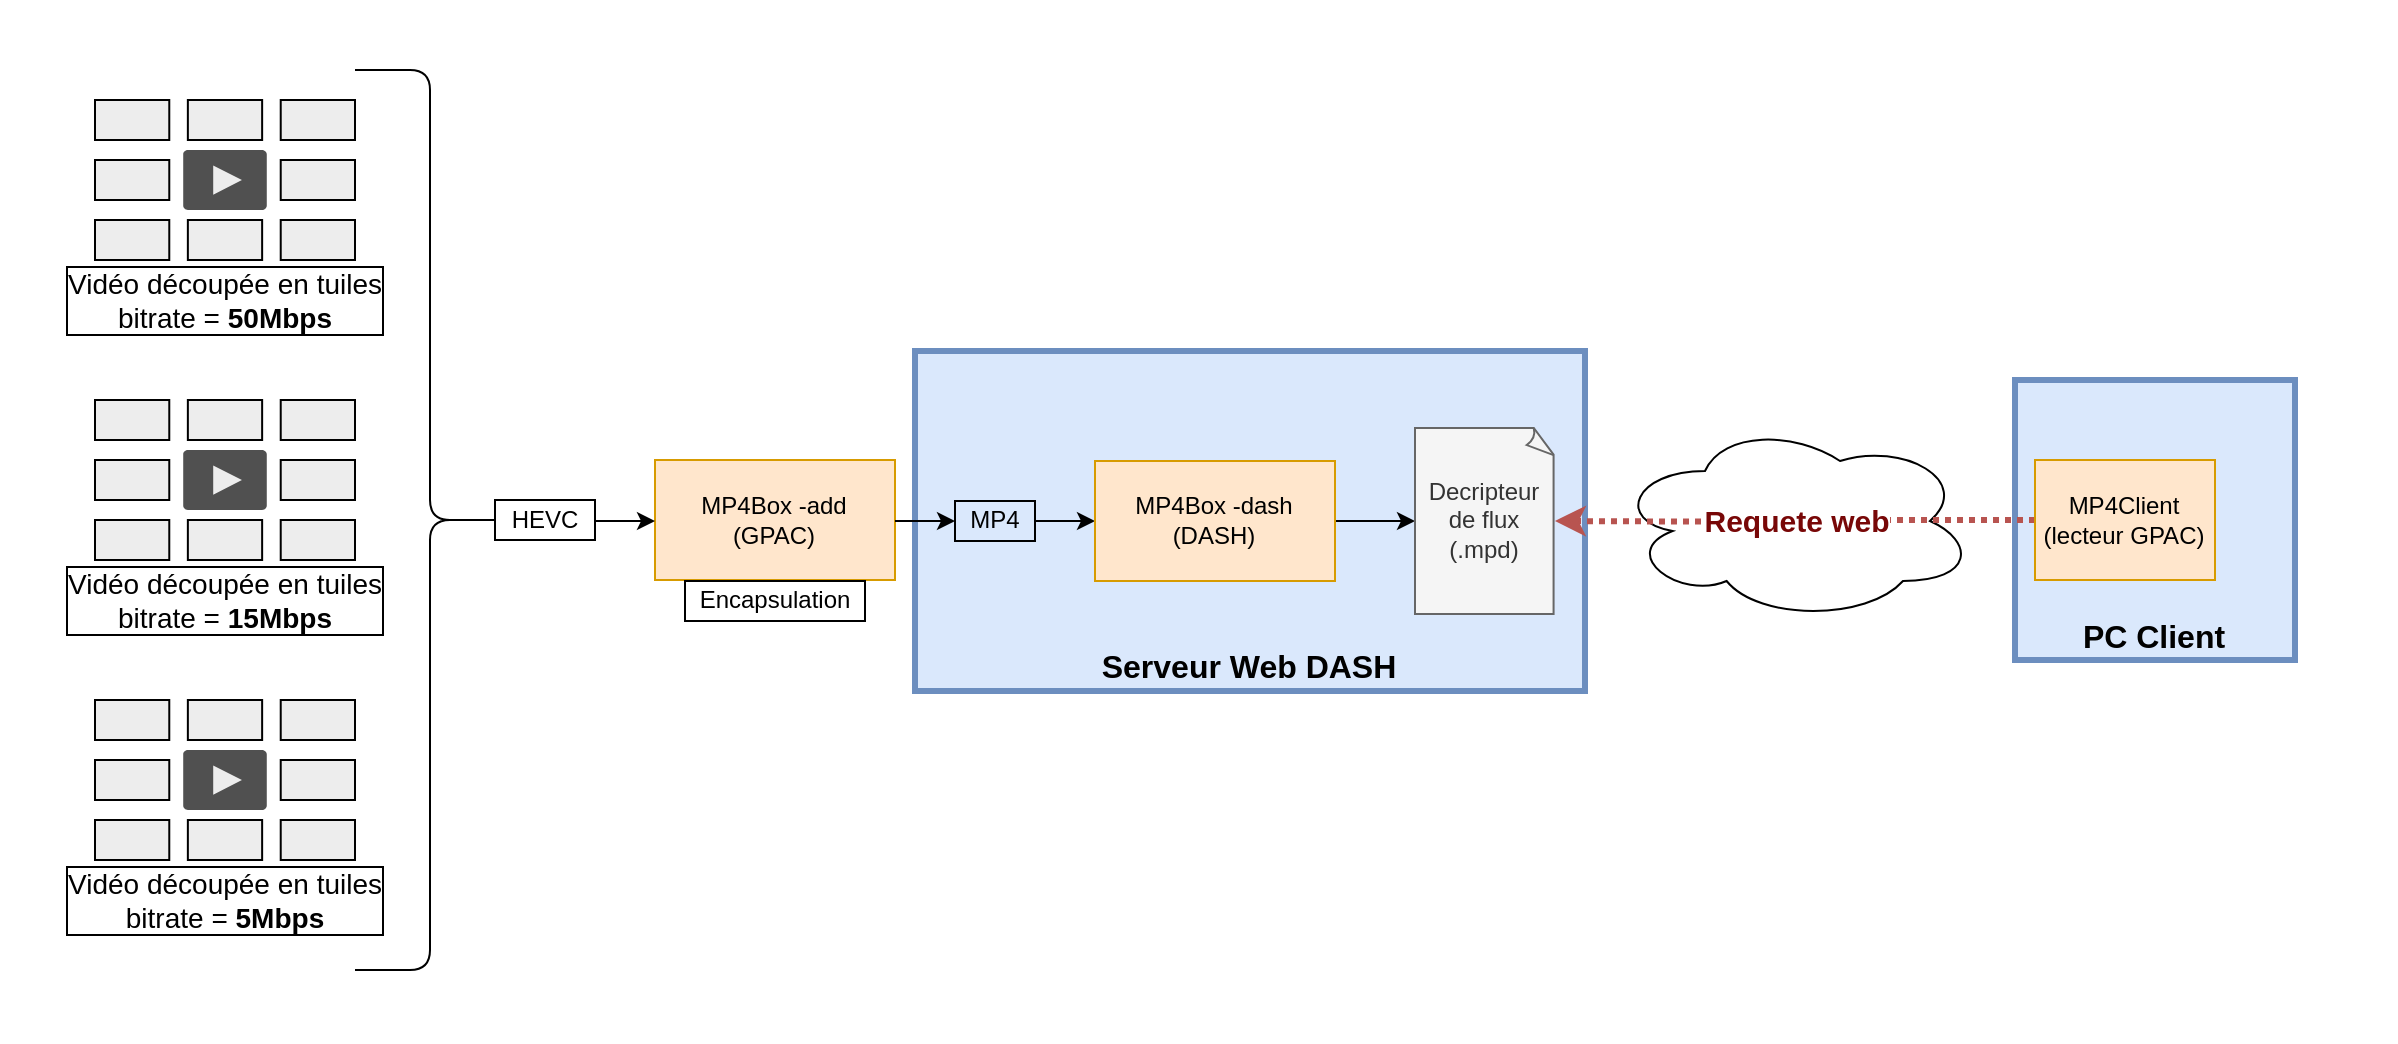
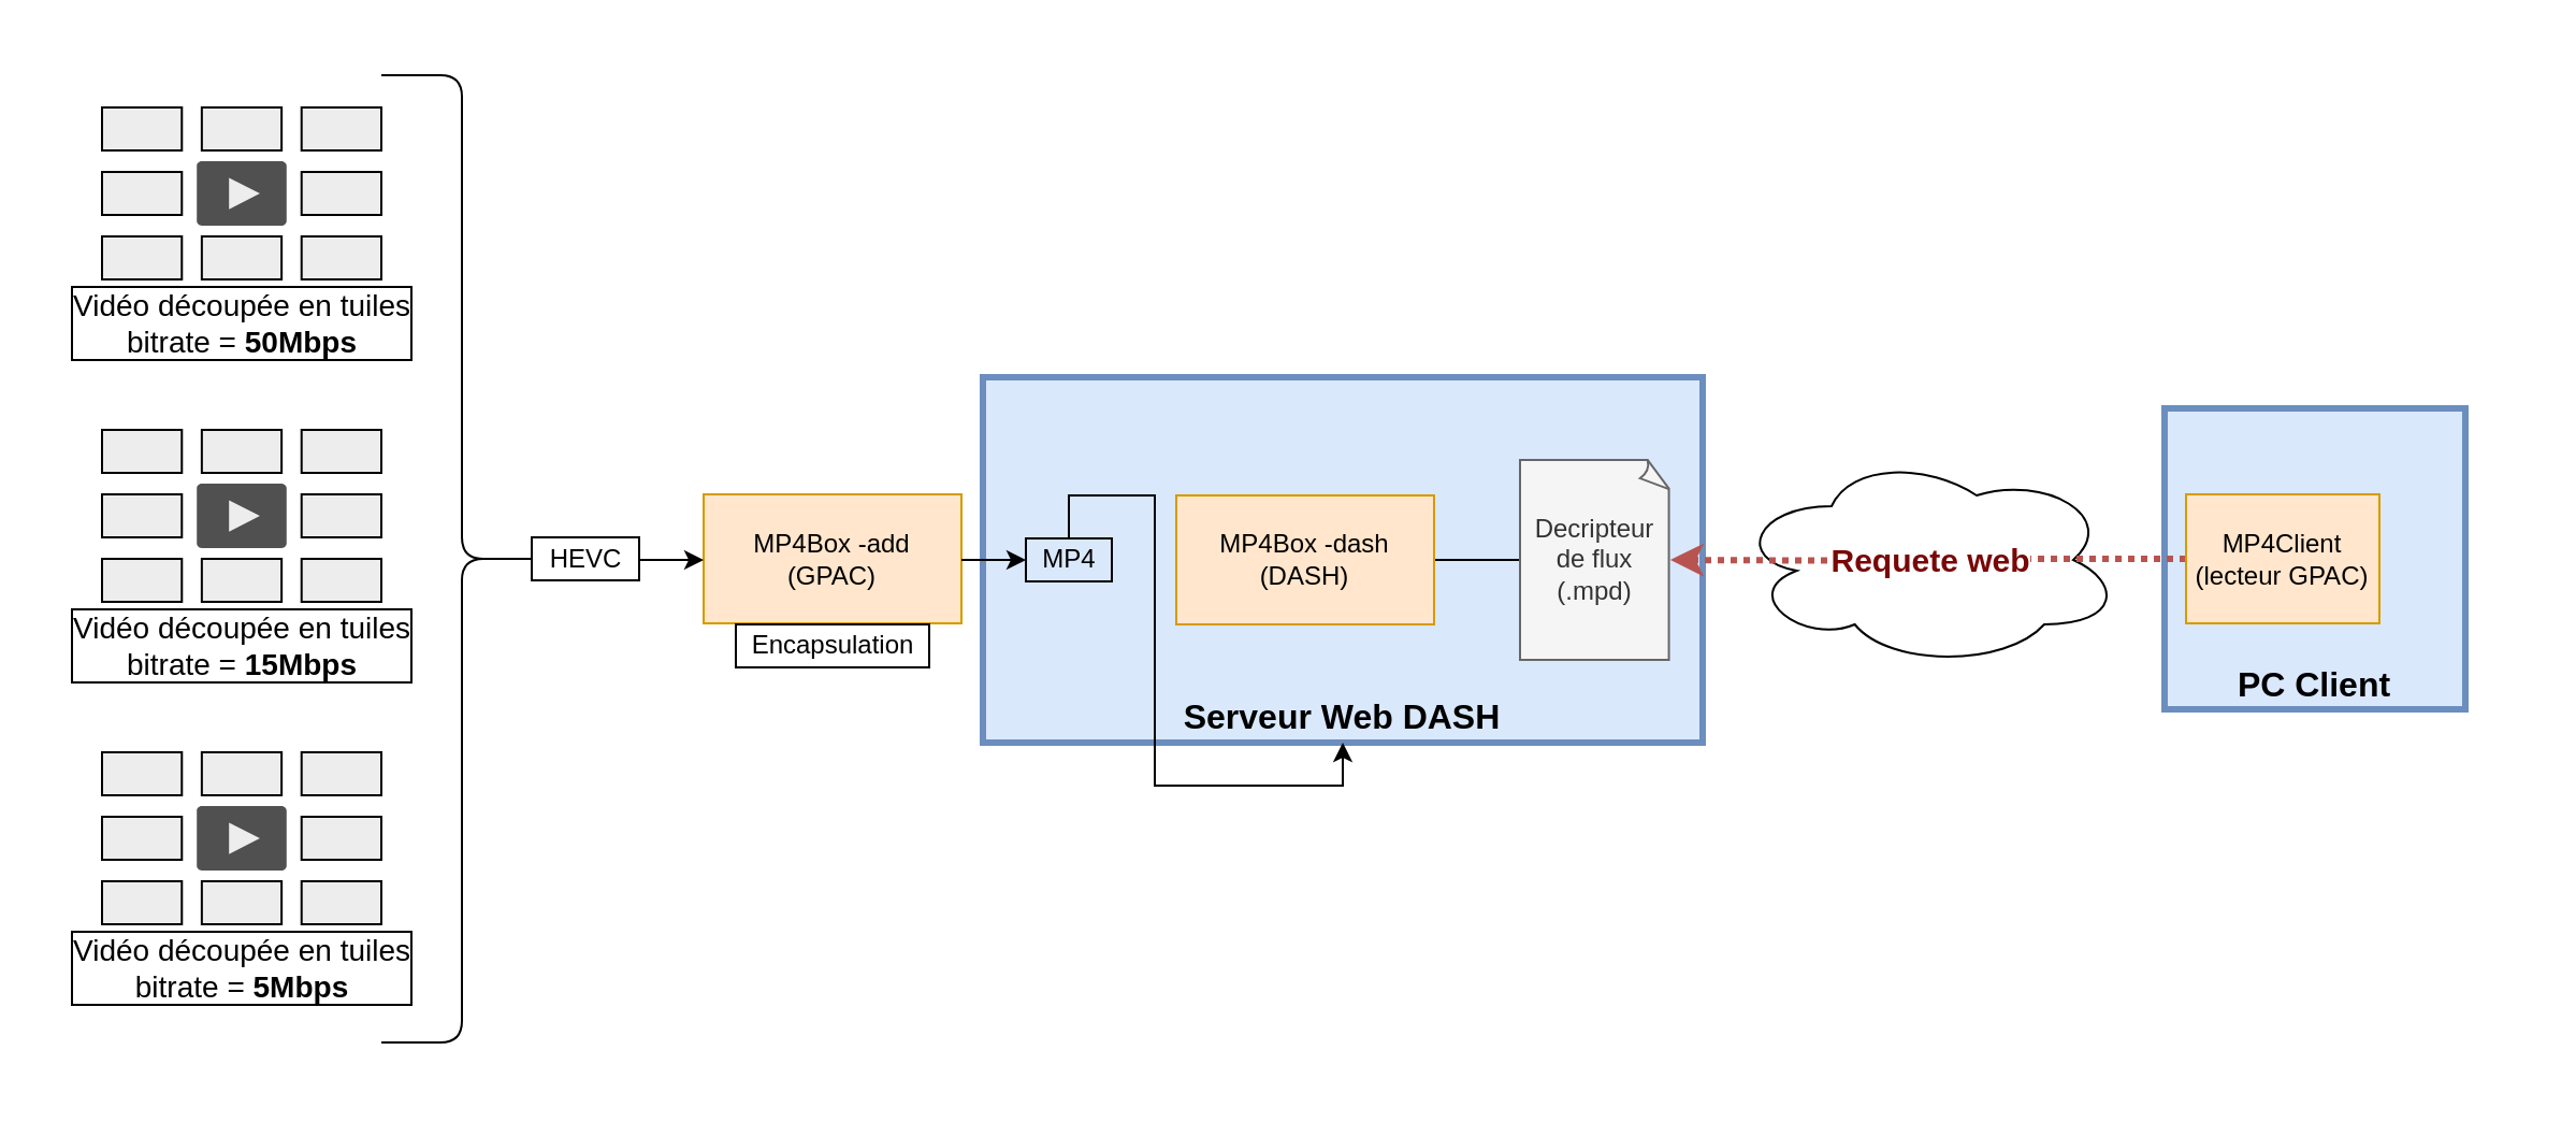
- <mxCell id="48" style="edgeStyle=orthogonalEdgeStyle;rounded=0;orthogonalLoop=1;jettySize=auto;html=1;entryX=0;entryY=0.5;entryDx=0;entryDy=0;startArrow=none;startFill=0;endArrow=classic;endFill=1;" edge="1" parent="1" source="49" target="52"><mxGeometry relative="1" as="geometry" /></mxCell>
+ <mxCell id="48" style="edgeStyle=orthogonalEdgeStyle;rounded=0;orthogonalLoop=1;jettySize=auto;html=1;startArrow=none;startFill=0;endArrow=classic;endFill=1;" edge="1" parent="1" source="49" target="2"><mxGeometry relative="1" as="geometry" /></mxCell>
- <mxCell id="51" style="edgeStyle=orthogonalEdgeStyle;rounded=0;orthogonalLoop=1;jettySize=auto;html=1;exitX=1;exitY=0.5;exitDx=0;exitDy=0;startArrow=none;startFill=0;endArrow=classic;endFill=1;entryX=0;entryY=0.5;entryDx=0;entryDy=0;entryPerimeter=0;" edge="1" parent="1" source="52" target="53"><mxGeometry relative="1" as="geometry"><mxPoint x="717" y="260" as="targetPoint" /></mxGeometry></mxCell>
+ <mxCell id="51" style="edgeStyle=orthogonalEdgeStyle;rounded=0;orthogonalLoop=1;jettySize=auto;html=1;exitX=1;exitY=0.5;exitDx=0;exitDy=0;startArrow=none;startFill=0;endArrow=none;endFill=1;entryX=0;entryY=0.5;entryDx=0;entryDy=0;entryPerimeter=0;" edge="1" parent="1" source="52" target="53"><mxGeometry relative="1" as="geometry"><mxPoint x="717" y="260" as="targetPoint" /></mxGeometry></mxCell>
